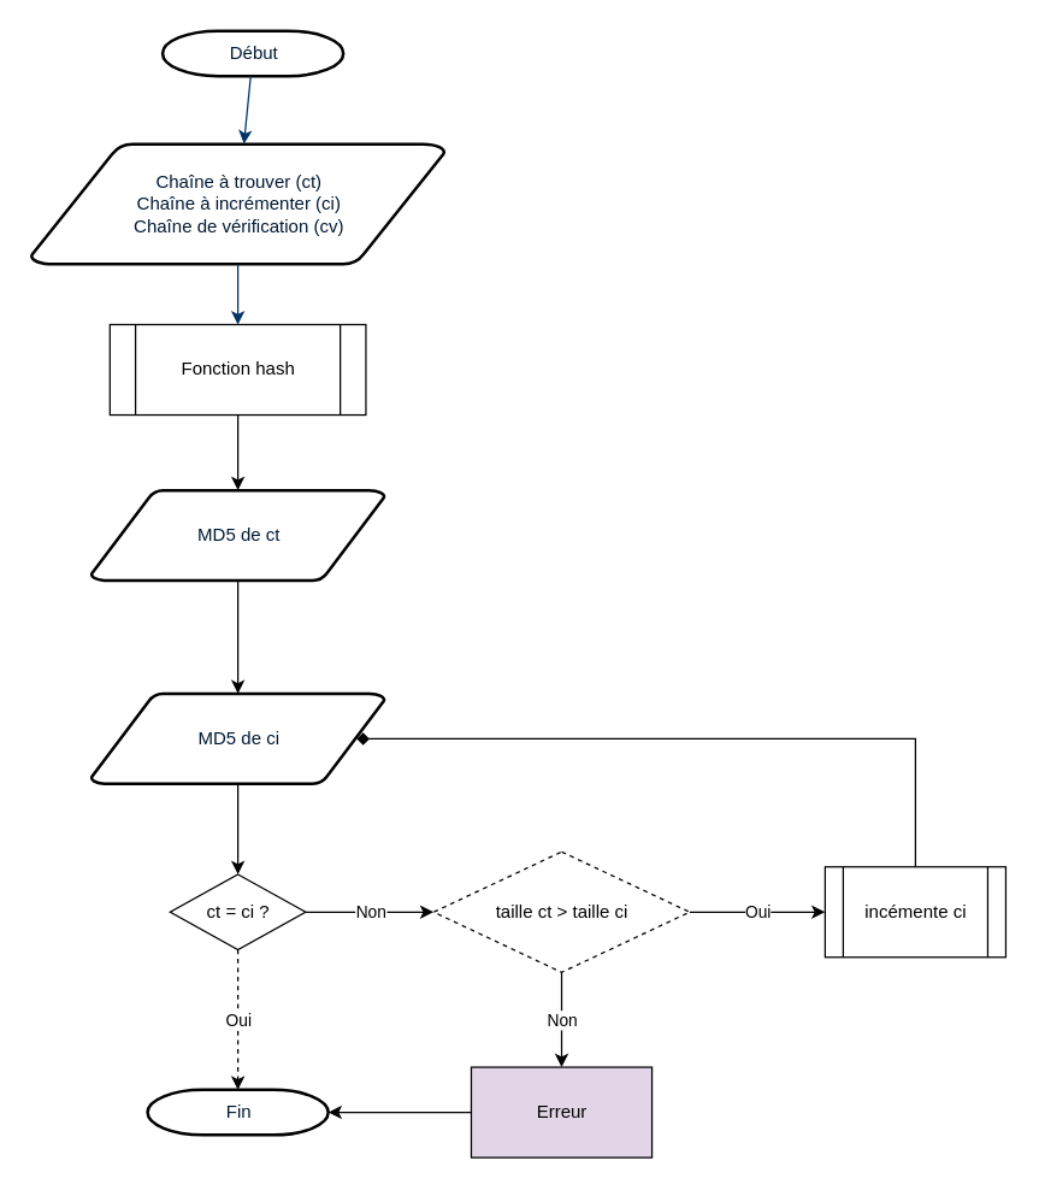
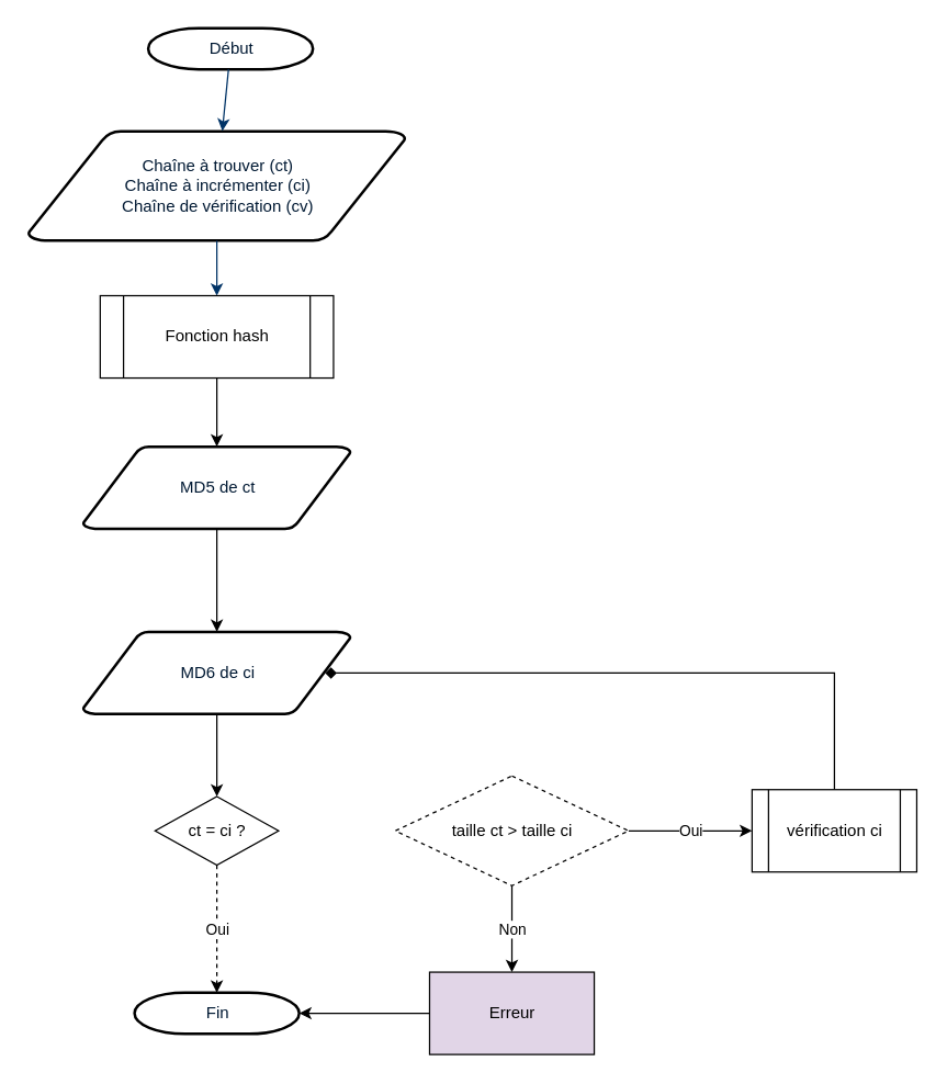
- <mxCell id="19" value="&lt;div&gt;MD5 de ci&lt;/div&gt;" style="shape=mxgraph.flowchart.data;fillColor=#FFFFFF;strokeColor=#000000;strokeWidth=2;gradientColor=none;gradientDirection=north;fontColor=#001933;fontStyle=0;html=1;align=center;" vertex="1" parent="1"><mxGeometry x="60" y="460" width="195" height="60" as="geometry" /></mxCell>
+ <mxCell id="19" value="&lt;div&gt;MD6 de ci&lt;/div&gt;" style="shape=mxgraph.flowchart.data;fillColor=#FFFFFF;strokeColor=#000000;strokeWidth=2;gradientColor=none;gradientDirection=north;fontColor=#001933;fontStyle=0;html=1;align=center;" vertex="1" parent="1"><mxGeometry x="60" y="460" width="195" height="60" as="geometry" /></mxCell>
- <mxCell id="10" value="Non" style="edgeStyle=orthogonalEdgeStyle;rounded=0;orthogonalLoop=1;jettySize=auto;html=1;exitX=1;exitY=0.5;exitDx=0;exitDy=0;entryX=0;entryY=0.5;entryDx=0;entryDy=0;" edge="1" parent="1" source="12" target="15"><mxGeometry relative="1" as="geometry" /></mxCell>
- <mxCell id="17" value="incémente ci" style="shape=process;whiteSpace=wrap;html=1;backgroundOutline=1;" parent="1" vertex="1"><mxGeometry x="547.5" y="575" width="120" height="60" as="geometry" /></mxCell>
+ <mxCell id="17" value="vérification ci" style="shape=process;whiteSpace=wrap;html=1;backgroundOutline=1;" parent="1" vertex="1"><mxGeometry x="547.5" y="575" width="120" height="60" as="geometry" /></mxCell>
